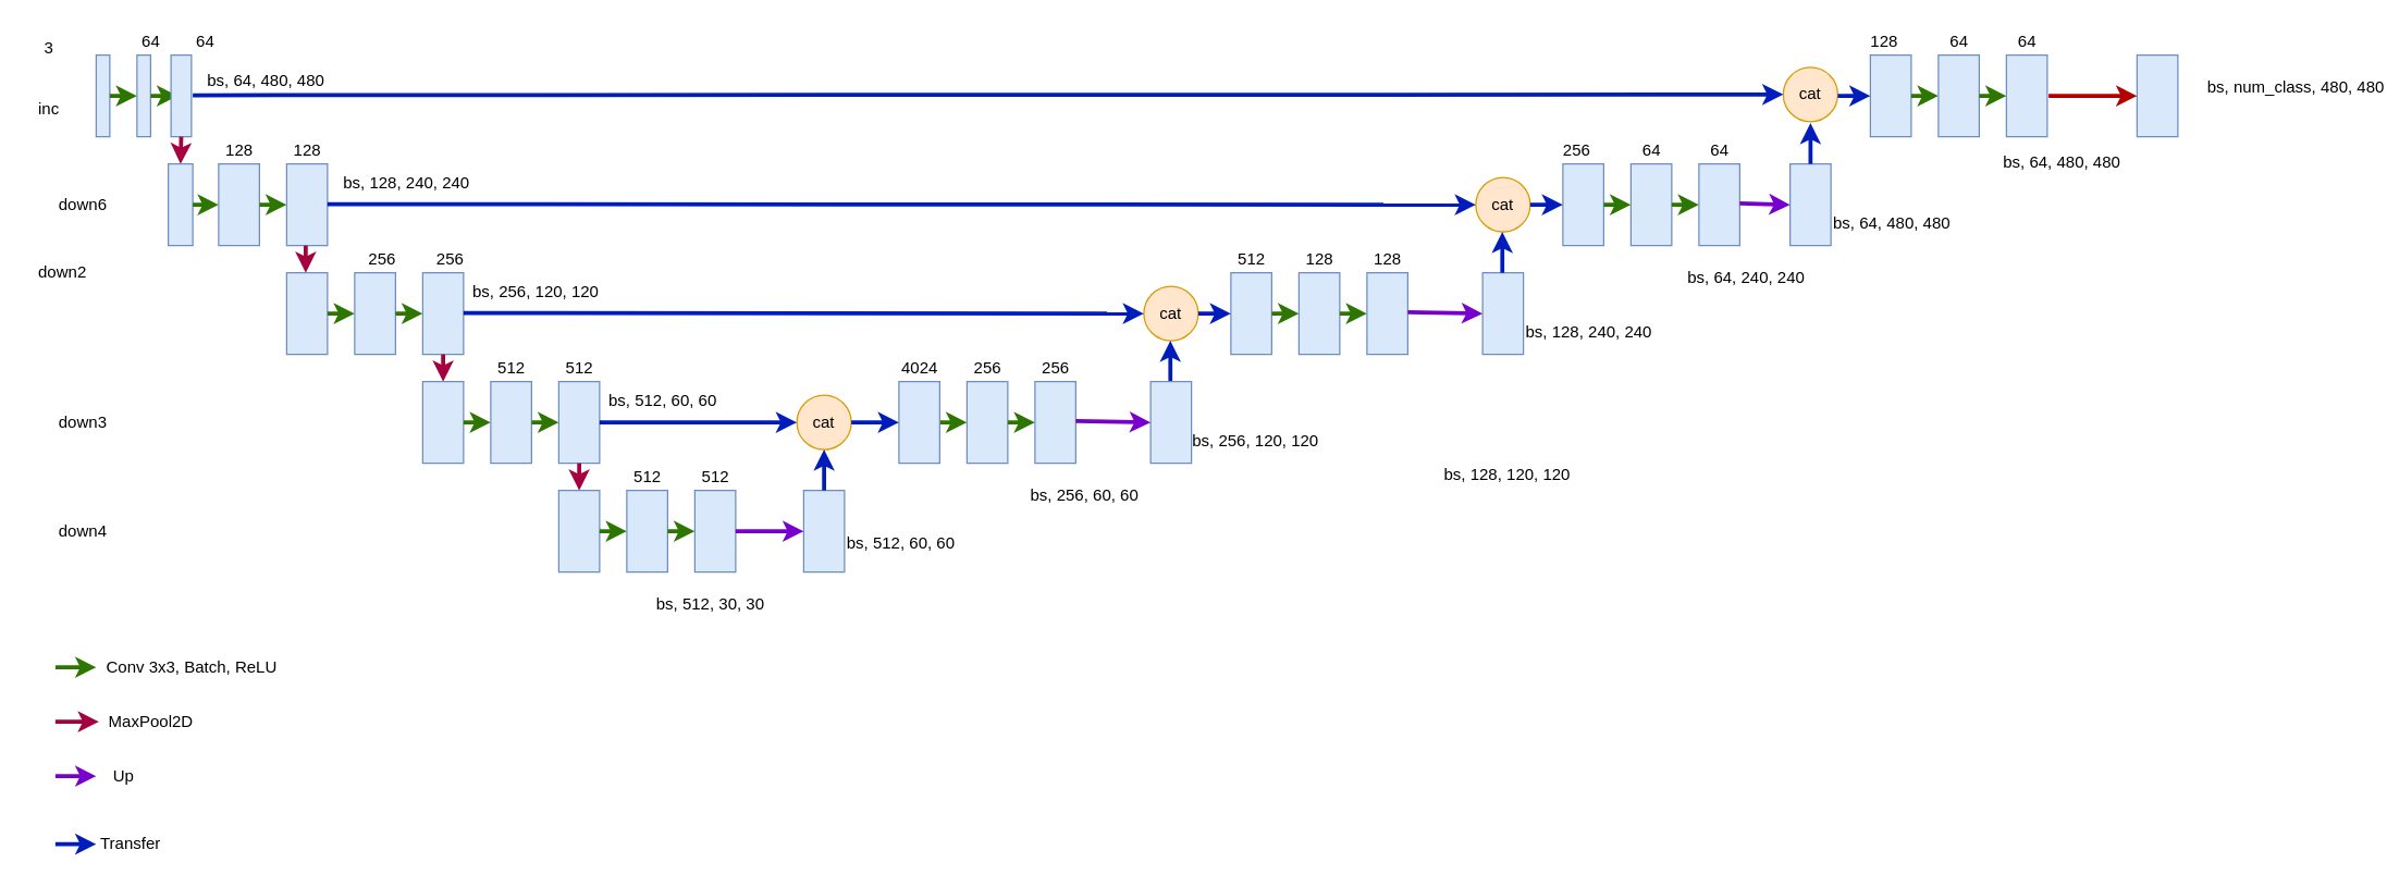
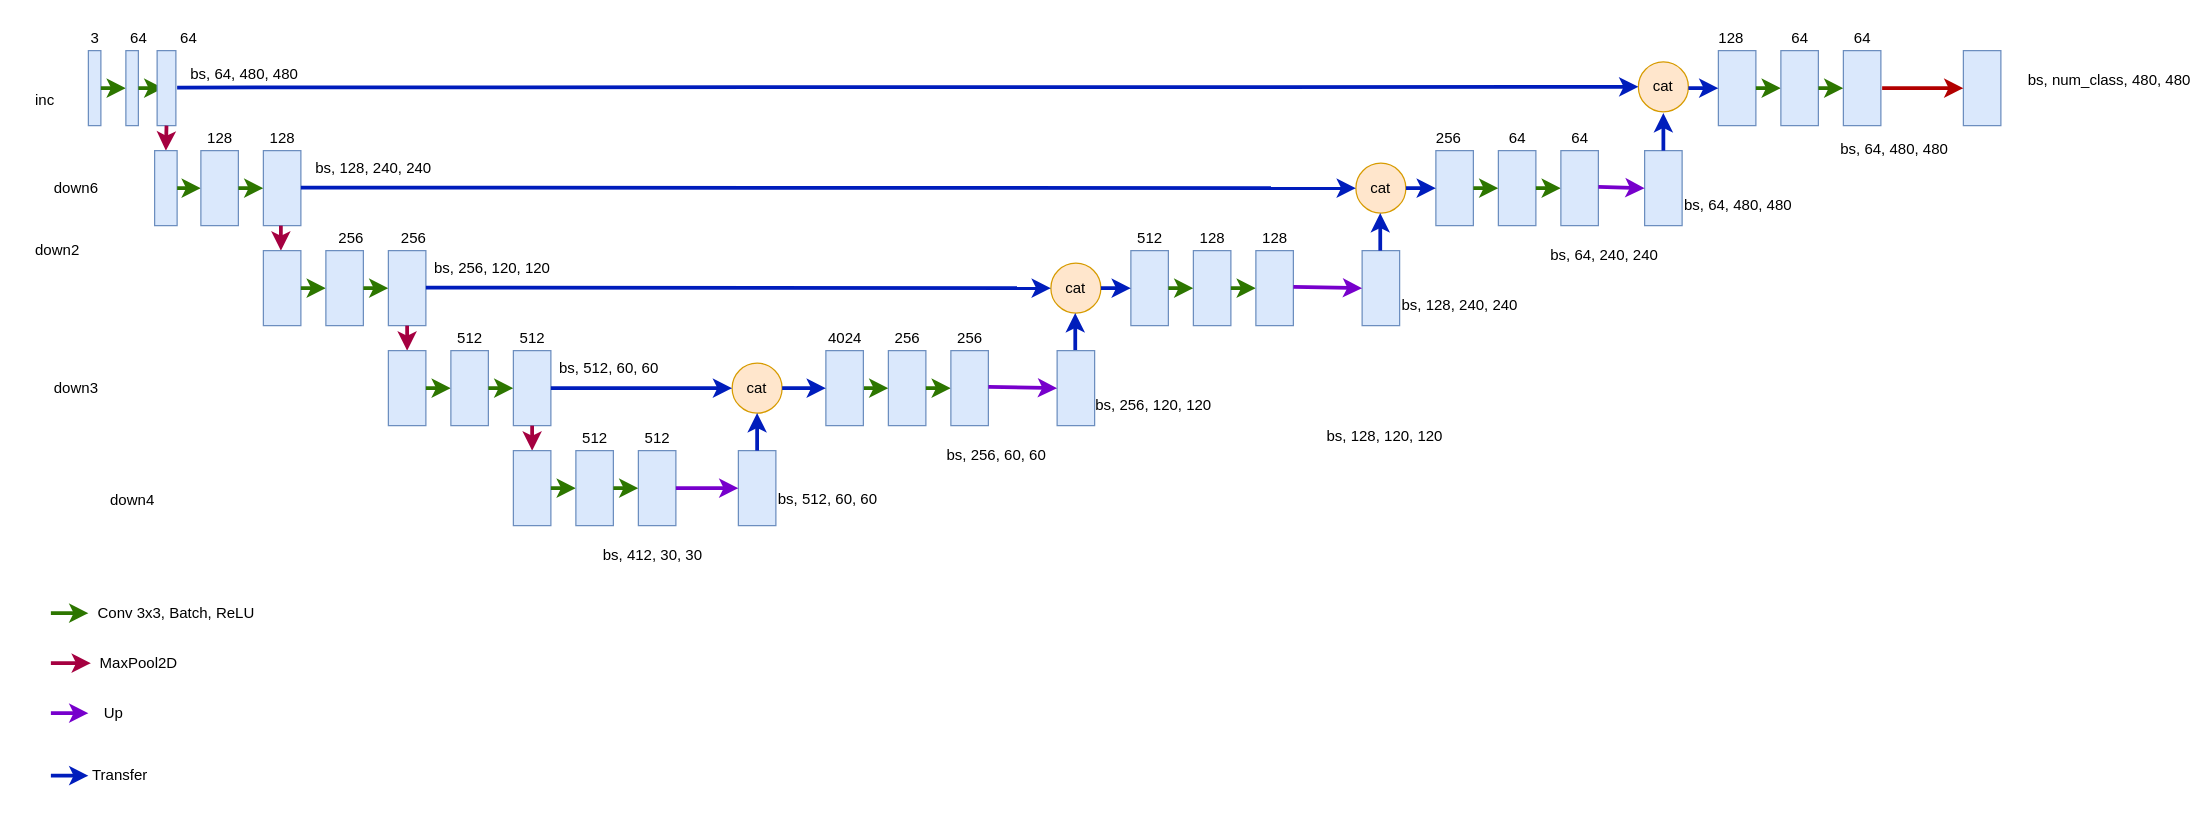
- <mxCell id="7" value="3" style="text;html=1;resizable=0;autosize=1;align=center;verticalAlign=middle;points=[];fillColor=none;strokeColor=none;rounded=0;" parent="1" vertex="1"><mxGeometry x="25" y="25" width="20" height="20" as="geometry" /></mxCell>
+ <mxCell id="7" value="3" style="text;html=1;resizable=0;autosize=1;align=center;verticalAlign=middle;points=[];fillColor=none;strokeColor=none;rounded=0;" parent="1" vertex="1"><mxGeometry x="65" width="20" height="20" as="geometry" y="20" /></mxCell>
- <mxCell id="50" value="down4" style="text;html=1;resizable=0;autosize=1;align=center;verticalAlign=middle;points=[];fillColor=none;strokeColor=none;rounded=0;" parent="1" vertex="1"><mxGeometry x="35" y="380" width="50" height="20" as="geometry" /></mxCell>
+ <mxCell id="50" value="down4" style="text;html=1;resizable=0;autosize=1;align=center;verticalAlign=middle;points=[];fillColor=none;strokeColor=none;rounded=0;" parent="1" vertex="1"><mxGeometry x="80" y="390" width="50" height="20" as="geometry" /></mxCell>
- <mxCell id="55" value="bs, 512, 30, 30" style="text;html=1;" parent="1" vertex="1"><mxGeometry x="480" y="430" width="90" height="30" as="geometry" /></mxCell>
+ <mxCell id="55" value="bs, 412, 30, 30" style="text;html=1;" parent="1" vertex="1"><mxGeometry x="480" y="430" width="90" height="30" as="geometry" /></mxCell>
